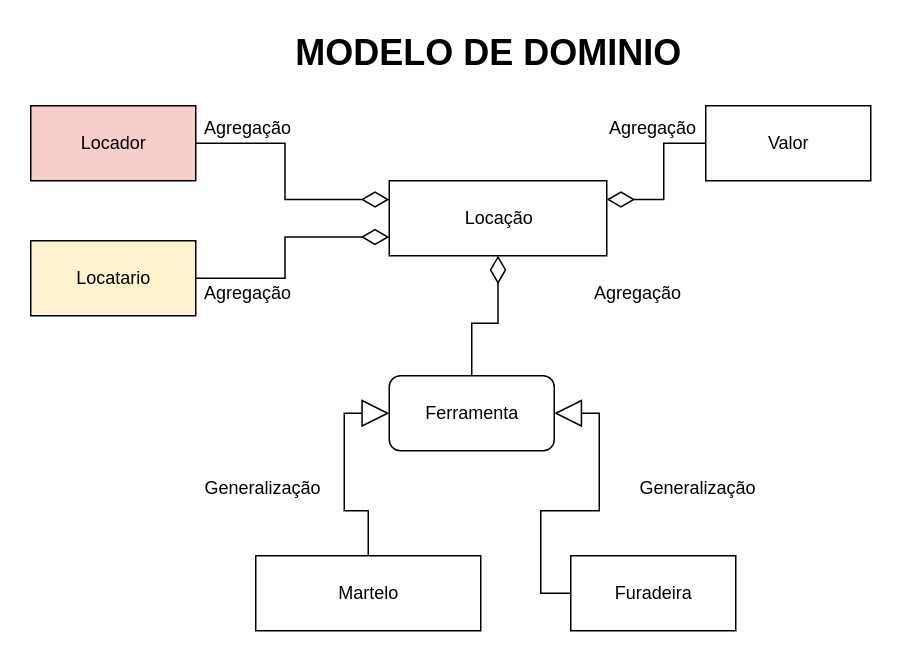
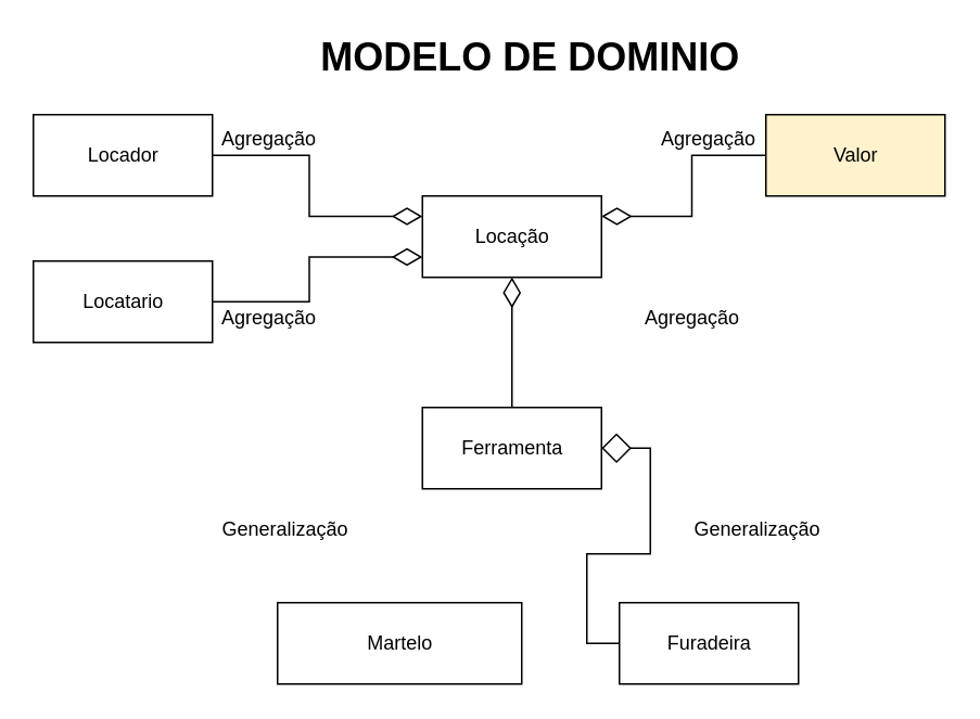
- <mxCell id="10" value="Locador" style="html=1;fillColor=#f8cecc;" vertex="1" parent="1"><mxGeometry x="20" y="70" width="110" height="50" as="geometry" /></mxCell>
+ <mxCell id="10" value="Locador" style="html=1;" vertex="1" parent="1"><mxGeometry x="20" y="70" width="110" height="50" as="geometry" /></mxCell>
- <mxCell id="14" value="Valor" style="html=1;" vertex="1" parent="1"><mxGeometry x="470" y="70" width="110" height="50" as="geometry" /></mxCell>
+ <mxCell id="14" value="Valor" style="html=1;fillColor=#fff2cc;" vertex="1" parent="1"><mxGeometry x="470" y="70" width="110" height="50" as="geometry" /></mxCell>
- <mxCell id="2" value="Locação" style="html=1;" vertex="1" parent="1"><mxGeometry x="259" y="120" width="145" height="50" as="geometry" /></mxCell>
+ <mxCell id="2" value="Locação" style="html=1;" vertex="1" parent="1"><mxGeometry x="259" y="120" width="110" height="50" as="geometry" /></mxCell>
- <mxCell id="12" value="Locatario" style="html=1;fillColor=#fff2cc;" vertex="1" parent="1"><mxGeometry x="20" y="160" width="110" height="50" as="geometry" /></mxCell>
+ <mxCell id="12" value="Locatario" style="html=1;" vertex="1" parent="1"><mxGeometry x="20" y="160" width="110" height="50" as="geometry" /></mxCell>
- <mxCell id="4" value="Ferramenta" style="html=1;rounded=1;" vertex="1" parent="1"><mxGeometry x="259" y="250" width="110" height="50" as="geometry" /></mxCell>
+ <mxCell id="4" value="Ferramenta" style="html=1;" vertex="1" parent="1"><mxGeometry x="259" y="250" width="110" height="50" as="geometry" /></mxCell>
- <mxCell id="5" style="edgeStyle=orthogonalEdgeStyle;rounded=0;orthogonalLoop=1;jettySize=auto;html=1;entryX=1;entryY=0.5;entryDx=0;entryDy=0;strokeWidth=1;startArrow=none;startFill=0;endArrow=block;endFill=0;endSize=16;" edge="1" parent="1" source="6" target="4"><mxGeometry relative="1" as="geometry" /></mxCell>
+ <mxCell id="5" style="edgeStyle=orthogonalEdgeStyle;rounded=0;orthogonalLoop=1;jettySize=auto;html=1;entryX=1;entryY=0.5;entryDx=0;entryDy=0;strokeWidth=1;startArrow=none;startFill=0;endArrow=diamond;endFill=0;endSize=16;" edge="1" parent="1" source="6" target="4"><mxGeometry relative="1" as="geometry" /></mxCell>
- <mxCell id="7" style="edgeStyle=orthogonalEdgeStyle;rounded=0;orthogonalLoop=1;jettySize=auto;html=1;entryX=0;entryY=0.5;entryDx=0;entryDy=0;strokeWidth=1;startArrow=none;startFill=0;endArrow=block;endFill=0;endSize=16;" edge="1" parent="1" source="8" target="4"><mxGeometry relative="1" as="geometry" /></mxCell>
